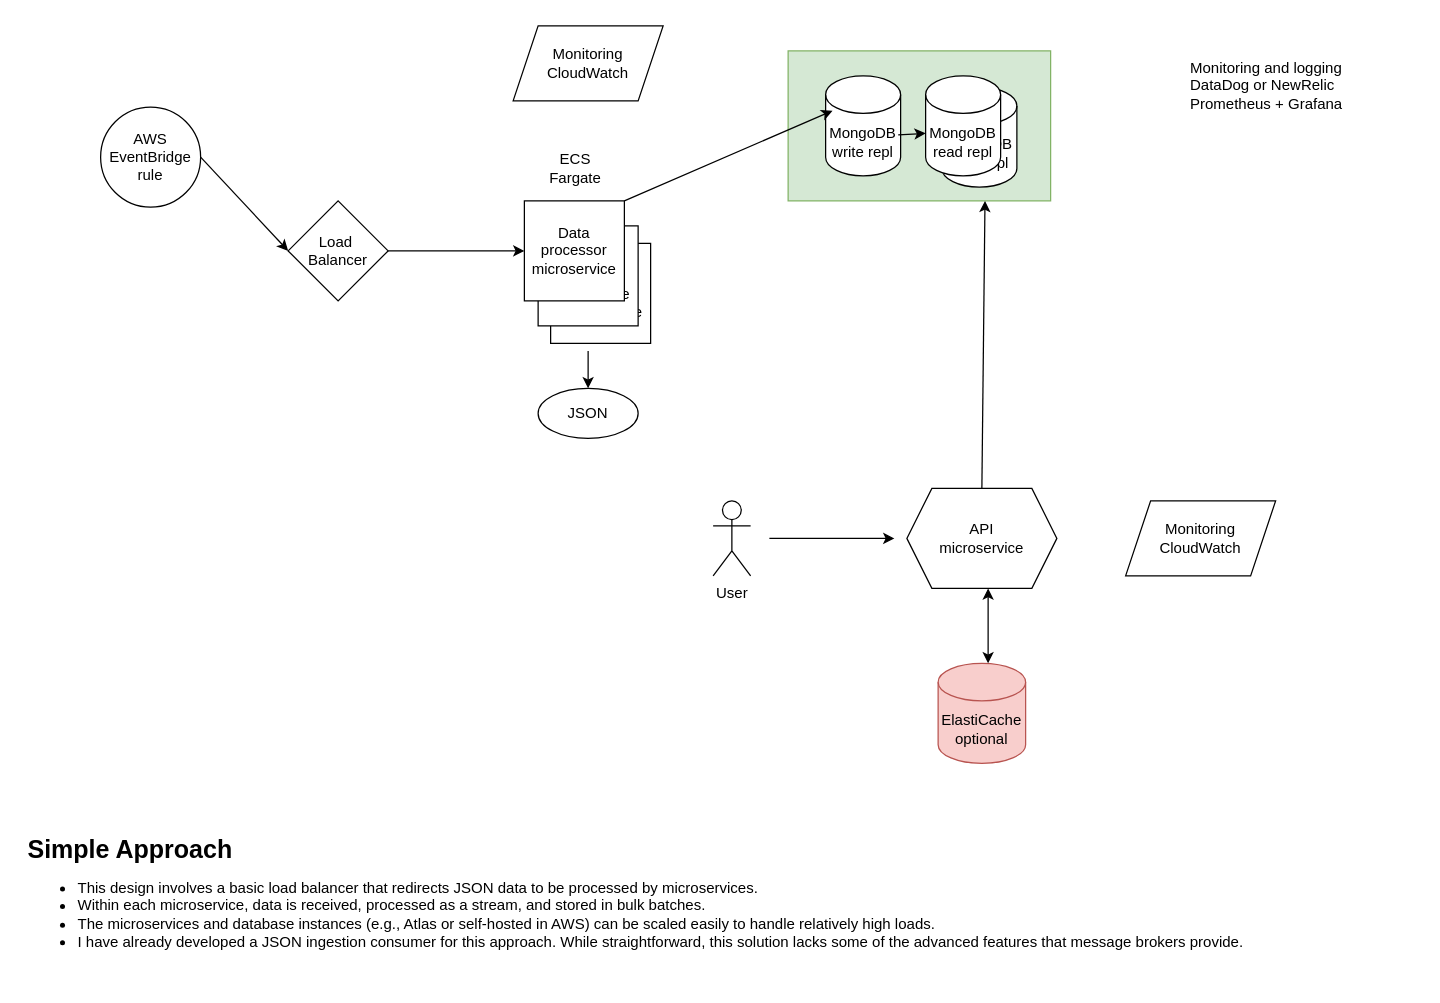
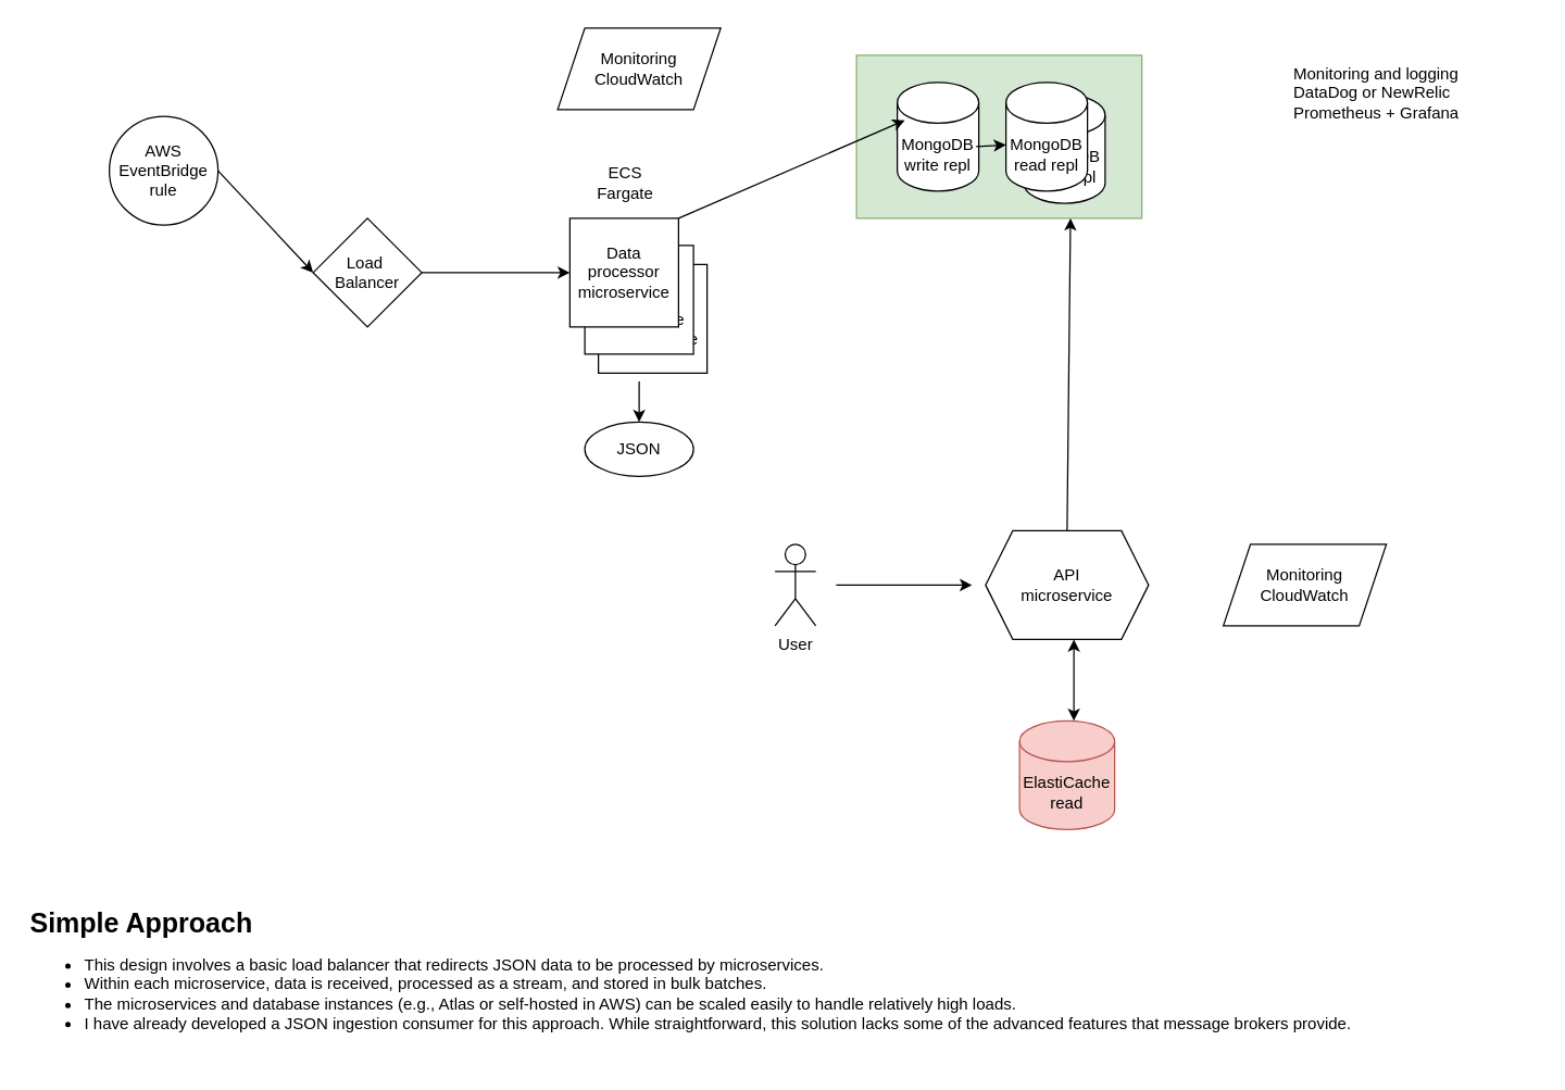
- <mxCell id="22" value="ElastiCache&lt;br&gt;optional" style="shape=cylinder3;whiteSpace=wrap;html=1;boundedLbl=1;backgroundOutline=1;size=15;fillColor=#f8cecc;strokeColor=#b85450;" vertex="1" parent="1"><mxGeometry x="750" y="530" width="70" height="80" as="geometry" /></mxCell>
+ <mxCell id="22" value="ElastiCache&lt;br&gt;read" style="shape=cylinder3;whiteSpace=wrap;html=1;boundedLbl=1;backgroundOutline=1;size=15;fillColor=#f8cecc;strokeColor=#b85450;" vertex="1" parent="1"><mxGeometry x="750" y="530" width="70" height="80" as="geometry" /></mxCell>
